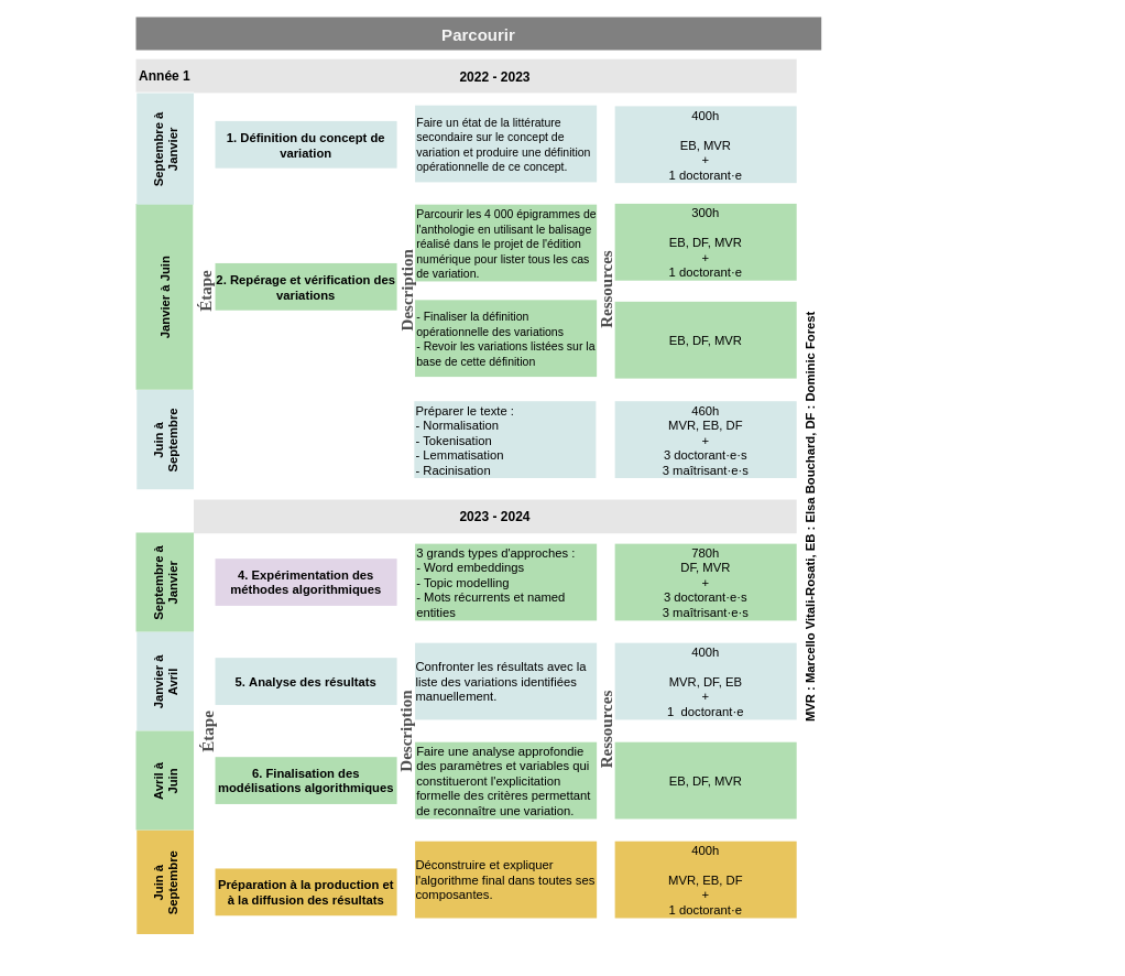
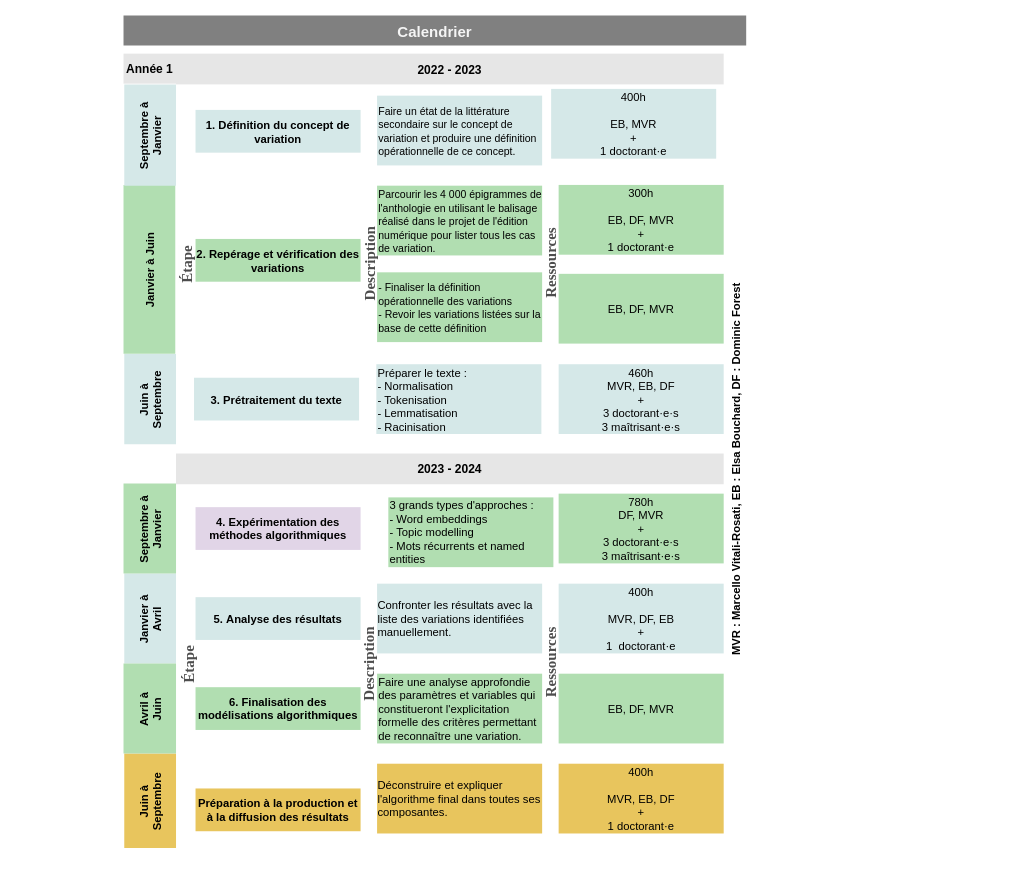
- <mxCell id="2" value="Parcourir" style="swimlane;startSize=40;strokeColor=none;fontSize=20;strokeWidth=0;fillColor=#808080;fontColor=#F5F5F5;" parent="1" vertex="1"><mxGeometry y="20" width="830" height="1139" as="geometry" x="164" /></mxCell>
+ <mxCell id="2" value="Calendrier" style="swimlane;startSize=40;strokeColor=none;fontSize=20;strokeWidth=0;fillColor=#808080;fontColor=#F5F5F5;" parent="1" vertex="1"><mxGeometry y="20" width="830" height="1139" as="geometry" x="164" /></mxCell>
- <mxCell id="46" value="&lt;div&gt;400h&lt;/div&gt;&lt;div&gt;&lt;br&gt;&lt;/div&gt;&lt;div&gt;EB, MVR&lt;/div&gt;&lt;div&gt;+&lt;br&gt;&lt;/div&gt;&lt;div&gt;1 doctorant·e&lt;br&gt;&lt;/div&gt;" style="rounded=0;whiteSpace=wrap;html=1;dashed=1;fontSize=15;dashPattern=1 4;align=center;fillColor=#D5E8E8;strokeColor=none;gradientColor=none;gradientDirection=east;" parent="43" vertex="1"><mxGeometry x="579" y="16" width="220" height="93" as="geometry" /></mxCell>
+ <mxCell id="46" value="&lt;div&gt;400h&lt;/div&gt;&lt;div&gt;&lt;br&gt;&lt;/div&gt;&lt;div&gt;EB, MVR&lt;/div&gt;&lt;div&gt;+&lt;br&gt;&lt;/div&gt;&lt;div&gt;1 doctorant·e&lt;br&gt;&lt;/div&gt;" style="rounded=0;whiteSpace=wrap;html=1;dashed=1;fontSize=15;dashPattern=1 4;align=center;fillColor=#D5E8E8;strokeColor=none;gradientColor=none;gradientDirection=east;" parent="43" vertex="1"><mxGeometry x="569" y="6" width="220" height="93" as="geometry" /></mxCell>
+ <mxCell id="10" value="&lt;b&gt;3.&lt;/b&gt; &lt;b&gt;Prétraitement du texte&lt;/b&gt;" style="rounded=0;whiteSpace=wrap;html=1;dashed=1;fontSize=15;dashPattern=1 4;align=center;fillColor=#D5E8E8;strokeColor=none;gradientColor=none;gradientDirection=east;" parent="6" vertex="1"><mxGeometry x="93" y="31.5" width="220" height="57" as="geometry" /></mxCell>
- <mxCell id="32" value="&lt;div align=&quot;left&quot;&gt;3 grands types d'approches :&lt;br&gt;- Word embeddings&lt;br&gt;- Topic modelling&lt;br&gt;- Mots récurrents et named entities&lt;/div&gt;" style="rounded=0;whiteSpace=wrap;html=1;dashed=1;fontSize=15;dashPattern=1 4;align=left;fillColor=#B1DEB1;strokeColor=none;" parent="30" vertex="1"><mxGeometry x="338" y="13.5" width="220" height="93" as="geometry" /></mxCell>
+ <mxCell id="32" value="&lt;div align=&quot;left&quot;&gt;3 grands types d'approches :&lt;br&gt;- Word embeddings&lt;br&gt;- Topic modelling&lt;br&gt;- Mots récurrents et named entities&lt;/div&gt;" style="rounded=0;whiteSpace=wrap;html=1;dashed=1;fontSize=15;dashPattern=1 4;align=left;fillColor=#B1DEB1;strokeColor=none;" parent="30" vertex="1"><mxGeometry x="353" y="18.5" width="220" height="93" as="geometry" /></mxCell>
